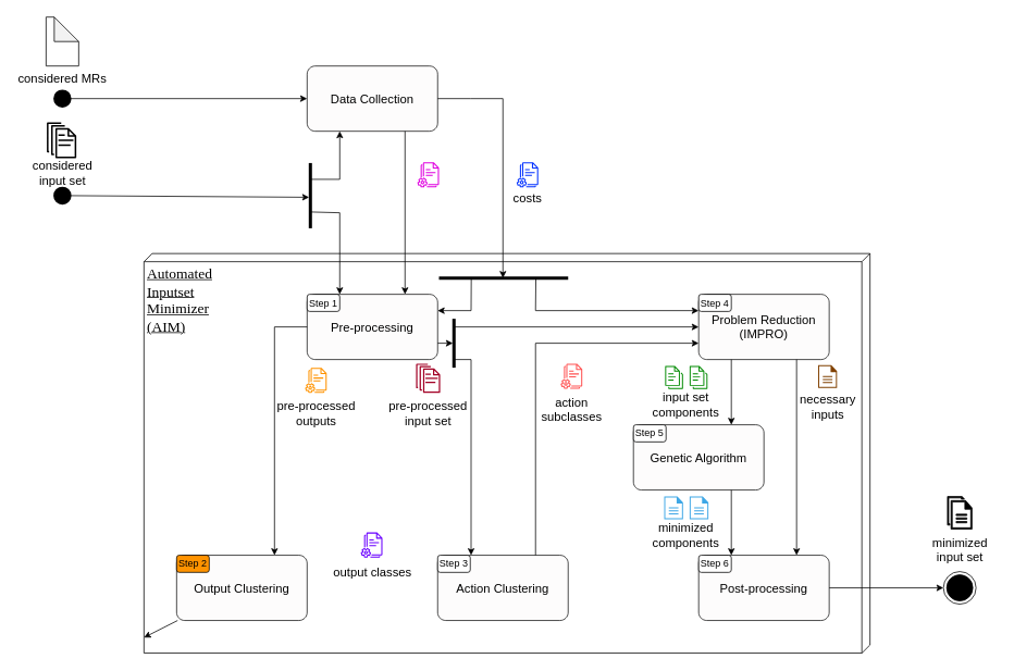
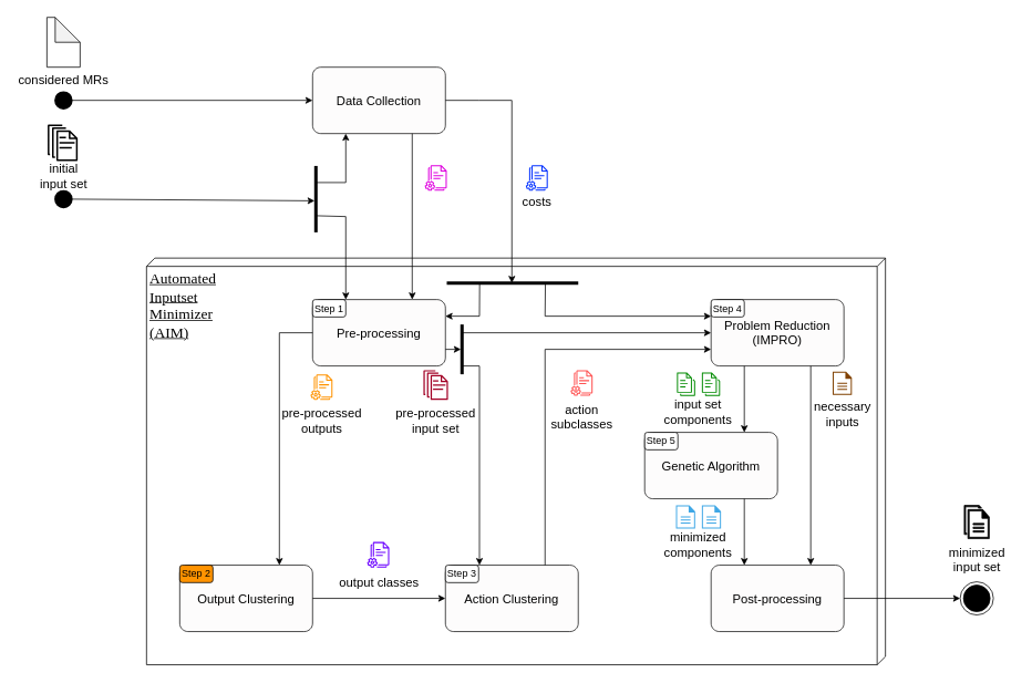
- <mxCell id="3" value="&lt;font style=&quot;font-size: 15px;&quot;&gt;considered&lt;br&gt;input set&lt;/font&gt;" style="text;html=1;align=center;verticalAlign=middle;resizable=0;points=[];autosize=1;strokeColor=none;fillColor=none;" parent="1" vertex="1"><mxGeometry x="36" y="186" width="80" height="50" as="geometry" /></mxCell>
+ <mxCell id="3" value="&lt;font style=&quot;font-size: 15px;&quot;&gt;initial&lt;br&gt;input set&lt;/font&gt;" style="text;html=1;align=center;verticalAlign=middle;resizable=0;points=[];autosize=1;strokeColor=none;fillColor=none;" parent="1" vertex="1"><mxGeometry x="36" y="186" width="80" height="50" as="geometry" /></mxCell>
- <mxCell id="60" value="Step 6" style="rounded=1;whiteSpace=wrap;html=1;" parent="1" vertex="1"><mxGeometry x="856" y="680" width="40" height="21" as="geometry" /></mxCell>
- <mxCell id="35" value="" style="endArrow=classic;html=1;rounded=0;" parent="1" source="5" target="2" edge="1"><mxGeometry width="50" height="50" relative="1" as="geometry"><mxPoint x="166" y="529" as="sourcePoint" /><mxPoint x="336" y="579" as="targetPoint" /></mxGeometry></mxCell>
+ <mxCell id="35" value="" style="endArrow=classic;html=1;rounded=0;" parent="1" source="5" target="6" edge="1"><mxGeometry width="50" height="50" relative="1" as="geometry"><mxPoint x="166" y="529" as="sourcePoint" /><mxPoint x="336" y="579" as="targetPoint" /></mxGeometry></mxCell>
